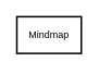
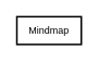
- <mxCell id="2" value="Mindmap" style="whiteSpace=wrap;strokeWidth=2;" vertex="1" parent="1"><mxGeometry x="20" y="20" width="79" height="45" as="geometry" /></mxCell>
+ <mxCell id="2" value="Mindmap" style="whiteSpace=wrap;strokeWidth=2;" vertex="1" parent="1"><mxGeometry width="79" height="34" as="geometry" x="20" y="20" /></mxCell>
